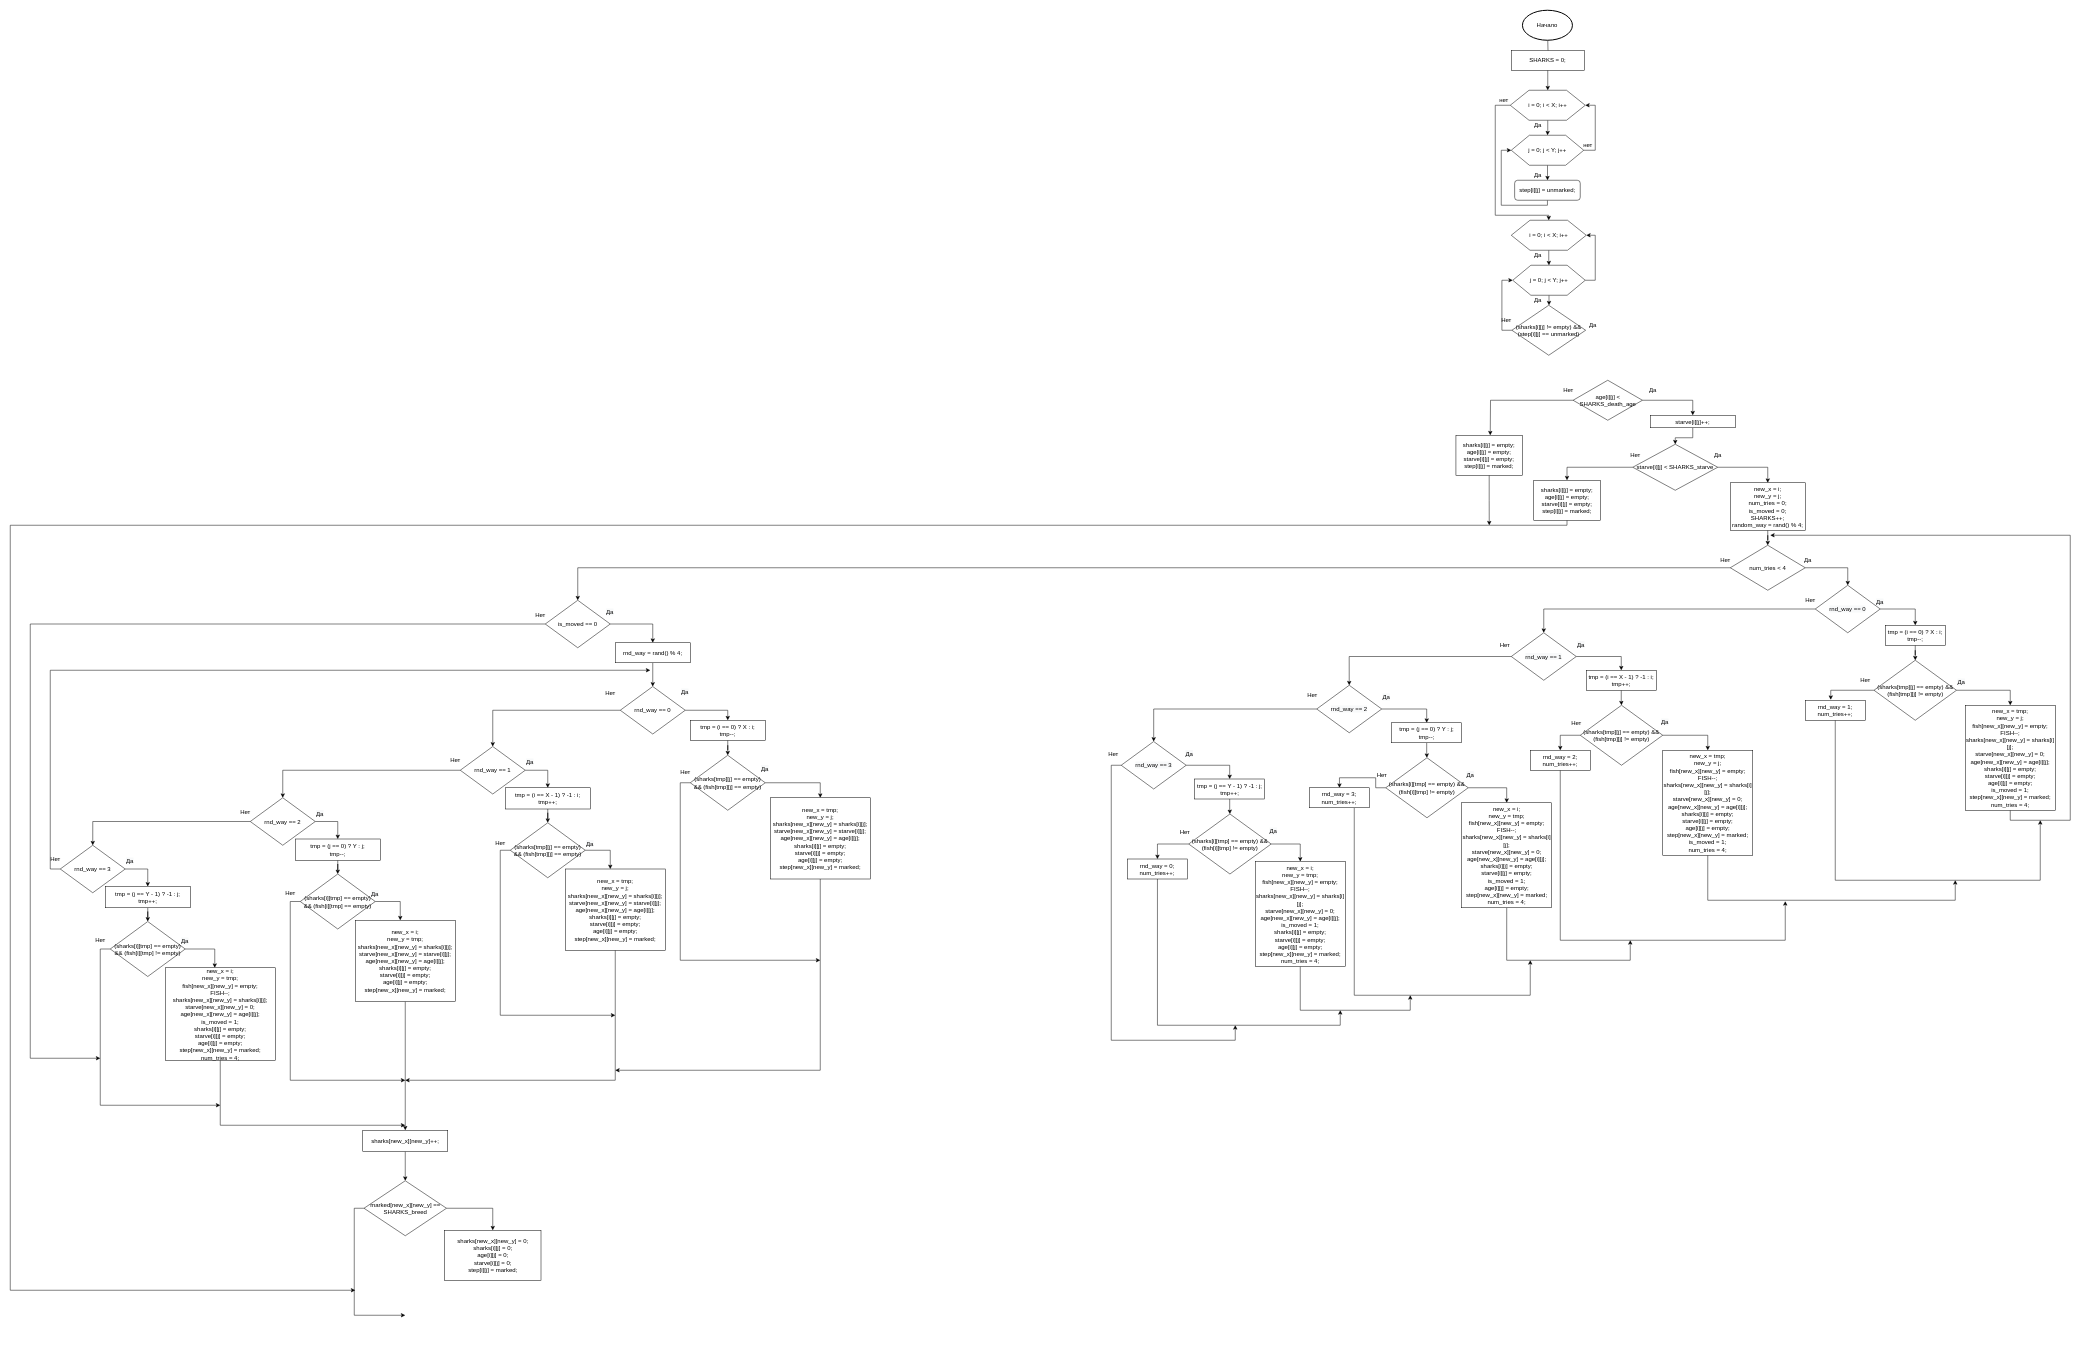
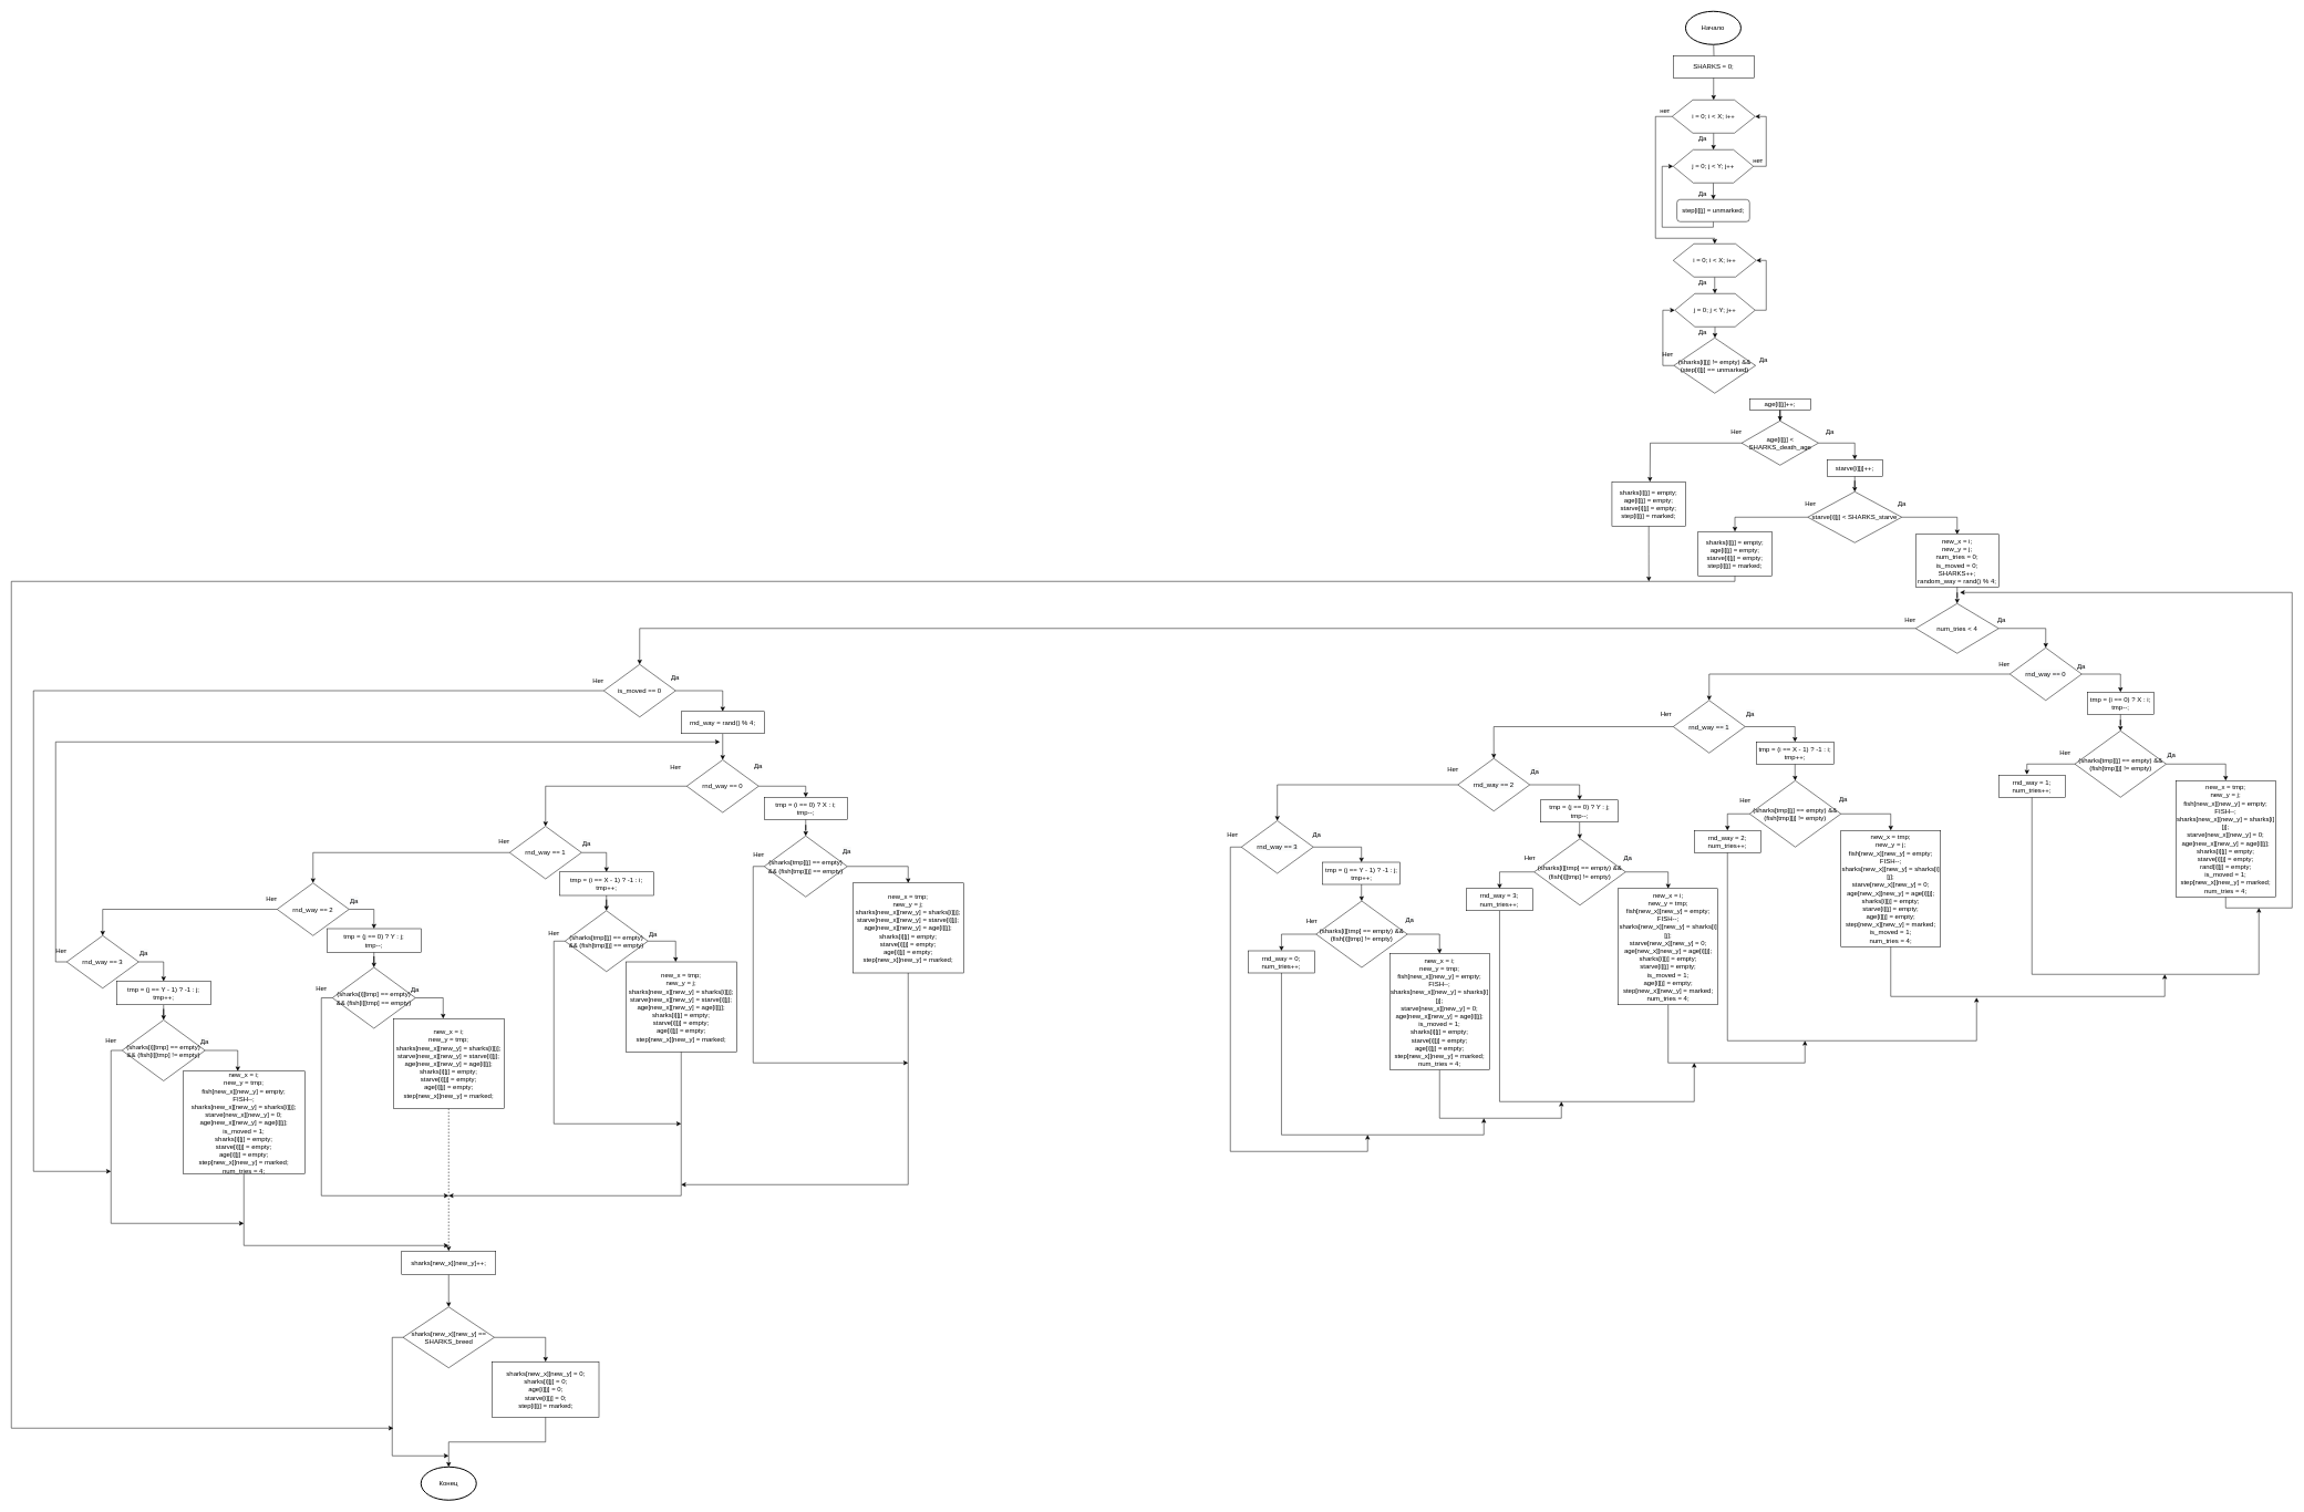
+ <mxCell id="26" value="age[i][j]++;" style="rounded=0;whiteSpace=wrap;html=1;" vertex="1" parent="1"><mxGeometry x="3160" y="720" width="110" height="20" as="geometry" /></mxCell>
+ <mxCell id="25" value="" style="edgeStyle=orthogonalEdgeStyle;rounded=0;orthogonalLoop=1;jettySize=auto;html=1;" edge="1" parent="1" source="26" target="29"><mxGeometry relative="1" as="geometry" /></mxCell>
- <mxCell id="38" value="starve[i][j]++;" style="rounded=0;whiteSpace=wrap;html=1;" vertex="1" parent="1"><mxGeometry x="3300" y="830" width="170" height="25" as="geometry" /></mxCell>
+ <mxCell id="38" value="starve[i][j]++;" style="rounded=0;whiteSpace=wrap;html=1;" vertex="1" parent="1"><mxGeometry x="3300" y="830" width="100" height="30" as="geometry" /></mxCell>
- <mxCell id="60" value="&lt;div&gt;new_x = tmp;&lt;/div&gt;&lt;div&gt;new_y = j;&lt;/div&gt;&lt;div&gt;fish[new_x][new_y] = empty;&lt;/div&gt;&lt;div&gt;FISH--;&lt;/div&gt;&lt;div&gt;sharks[new_x][new_y] = sharks[i][j];&lt;/div&gt;&lt;div&gt;starve[new_x][new_y] = 0;&lt;/div&gt;&lt;div&gt;age[new_x][new_y] = age[i][j];&lt;/div&gt;&lt;div&gt;sharks[i][j] = empty;&lt;/div&gt;&lt;div&gt;starve[i][j] = empty;&lt;/div&gt;&lt;div&gt;age[i][j] = empty;&lt;/div&gt;&lt;div&gt;is_moved = 1;&lt;/div&gt;&lt;div&gt;step[new_x][new_y] = marked;&lt;/div&gt;&lt;div&gt;num_tries = 4;&lt;/div&gt;" style="rounded=0;whiteSpace=wrap;html=1;" vertex="1" parent="1"><mxGeometry x="3930" y="1410" width="180" height="210" as="geometry" /></mxCell>
+ <mxCell id="60" value="&lt;div&gt;new_x = tmp;&lt;/div&gt;&lt;div&gt;new_y = j;&lt;/div&gt;&lt;div&gt;fish[new_x][new_y] = empty;&lt;/div&gt;&lt;div&gt;FISH--;&lt;/div&gt;&lt;div&gt;sharks[new_x][new_y] = sharks[i][j];&lt;/div&gt;&lt;div&gt;starve[new_x][new_y] = 0;&lt;/div&gt;&lt;div&gt;age[new_x][new_y] = age[i][j];&lt;/div&gt;&lt;div&gt;sharks[i][j] = empty;&lt;/div&gt;&lt;div&gt;starve[i][j] = empty;&lt;/div&gt;&lt;div&gt;rand[i][j] = empty;&lt;/div&gt;&lt;div&gt;is_moved = 1;&lt;/div&gt;&lt;div&gt;step[new_x][new_y] = marked;&lt;/div&gt;&lt;div&gt;num_tries = 4;&lt;/div&gt;" style="rounded=0;whiteSpace=wrap;html=1;" vertex="1" parent="1"><mxGeometry x="3930" y="1410" width="180" height="210" as="geometry" /></mxCell>
- <mxCell id="98" value="&lt;div&gt;rnd_way = 3;&lt;/div&gt;&lt;div&gt;&lt;span&gt;&#09;&#09;&#09;&#09;&#09;&#09;&#09;&#09;&#09;&lt;/span&gt;num_tries++;&lt;/div&gt;" style="rounded=0;whiteSpace=wrap;html=1;" vertex="1" parent="1"><mxGeometry x="2618.44" y="1575" width="120" height="40" as="geometry" /></mxCell>
+ <mxCell id="98" value="&lt;div&gt;rnd_way = 3;&lt;/div&gt;&lt;div&gt;&lt;span&gt;&#09;&#09;&#09;&#09;&#09;&#09;&#09;&#09;&#09;&lt;/span&gt;num_tries++;&lt;/div&gt;" style="rounded=0;whiteSpace=wrap;html=1;" vertex="1" parent="1"><mxGeometry x="2648.44" y="1605" width="120" height="40" as="geometry" /></mxCell>
- <mxCell id="158" style="edgeStyle=orthogonalEdgeStyle;rounded=0;orthogonalLoop=1;jettySize=auto;html=1;exitX=0.5;exitY=1;exitDx=0;exitDy=0;entryX=0.5;entryY=0;entryDx=0;entryDy=0;" edge="1" parent="1" source="159" target="179"><mxGeometry relative="1" as="geometry" /></mxCell>
+ <mxCell id="158" style="edgeStyle=orthogonalEdgeStyle;rounded=0;orthogonalLoop=1;jettySize=auto;html=1;exitX=0.5;exitY=1;exitDx=0;exitDy=0;entryX=0.5;entryY=0;entryDx=0;entryDy=0;dashed=1;" edge="1" parent="1" source="159" target="179"><mxGeometry relative="1" as="geometry" /></mxCell>
- <mxCell id="182" value="&lt;span&gt;marked[new_x][new_y] == SHARKS_breed&lt;/span&gt;" style="rhombus;whiteSpace=wrap;html=1;" vertex="1" parent="1"><mxGeometry x="727.5" y="2361" width="165" height="110" as="geometry" /></mxCell>
+ <mxCell id="182" value="&lt;span&gt;sharks[new_x][new_y] == SHARKS_breed&lt;/span&gt;" style="rhombus;whiteSpace=wrap;html=1;" vertex="1" parent="1"><mxGeometry x="727.5" y="2361" width="165" height="110" as="geometry" /></mxCell>
+ <mxCell id="183" style="edgeStyle=orthogonalEdgeStyle;rounded=0;orthogonalLoop=1;jettySize=auto;html=1;exitX=0.5;exitY=1;exitDx=0;exitDy=0;entryX=0.5;entryY=0;entryDx=0;entryDy=0;entryPerimeter=0;" edge="1" parent="1" source="184" target="36"><mxGeometry relative="1" as="geometry" /></mxCell>
+ <mxCell id="36" value="Конец" style="strokeWidth=2;html=1;shape=mxgraph.flowchart.start_1;whiteSpace=wrap;" vertex="1" parent="1"><mxGeometry x="760" y="2650" width="100" height="60" as="geometry" /></mxCell>
